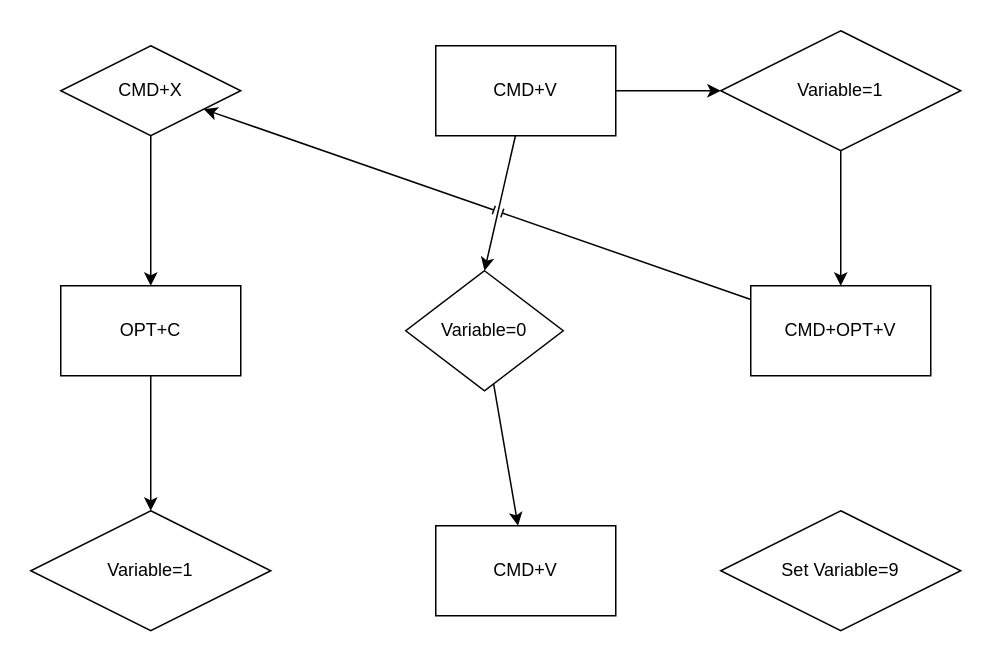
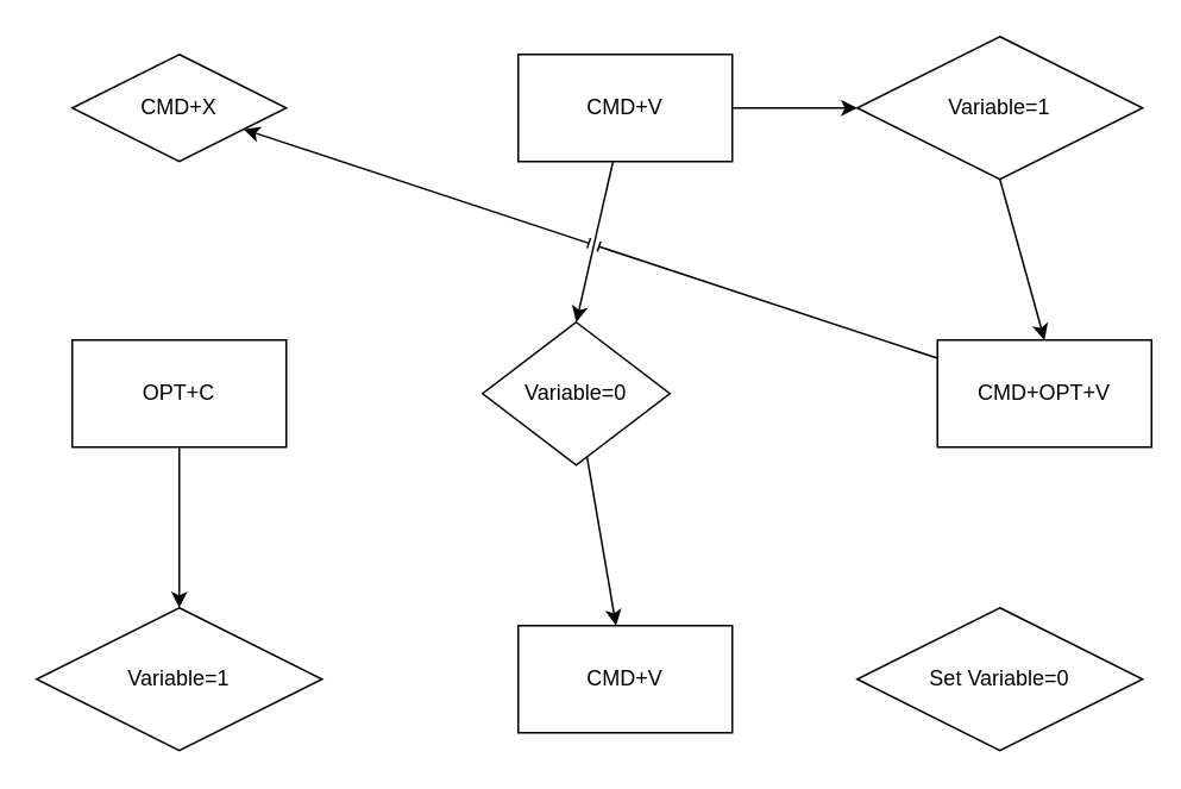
- <mxCell id="2" style="edgeStyle=none;html=1;entryX=0.5;entryY=0;entryDx=0;entryDy=0;" edge="1" parent="1" source="3" target="17"><mxGeometry relative="1" as="geometry" /></mxCell>
- <mxCell id="11" value="CMD+OPT+V" style="whiteSpace=wrap;html=1;" parent="1" vertex="1"><mxGeometry x="500" y="190" width="120" height="60" as="geometry" /></mxCell>
+ <mxCell id="11" value="CMD+OPT+V" style="whiteSpace=wrap;html=1;" parent="1" vertex="1"><mxGeometry x="525" y="190" width="120" height="60" as="geometry" /></mxCell>
- <mxCell id="15" value="Set Variable=9" style="rhombus;whiteSpace=wrap;html=1;" parent="1" vertex="1"><mxGeometry x="480" y="340" width="160" height="80" as="geometry" /></mxCell>
+ <mxCell id="15" value="Set Variable=0" style="rhombus;whiteSpace=wrap;html=1;" parent="1" vertex="1"><mxGeometry x="480" y="340" width="160" height="80" as="geometry" /></mxCell>
